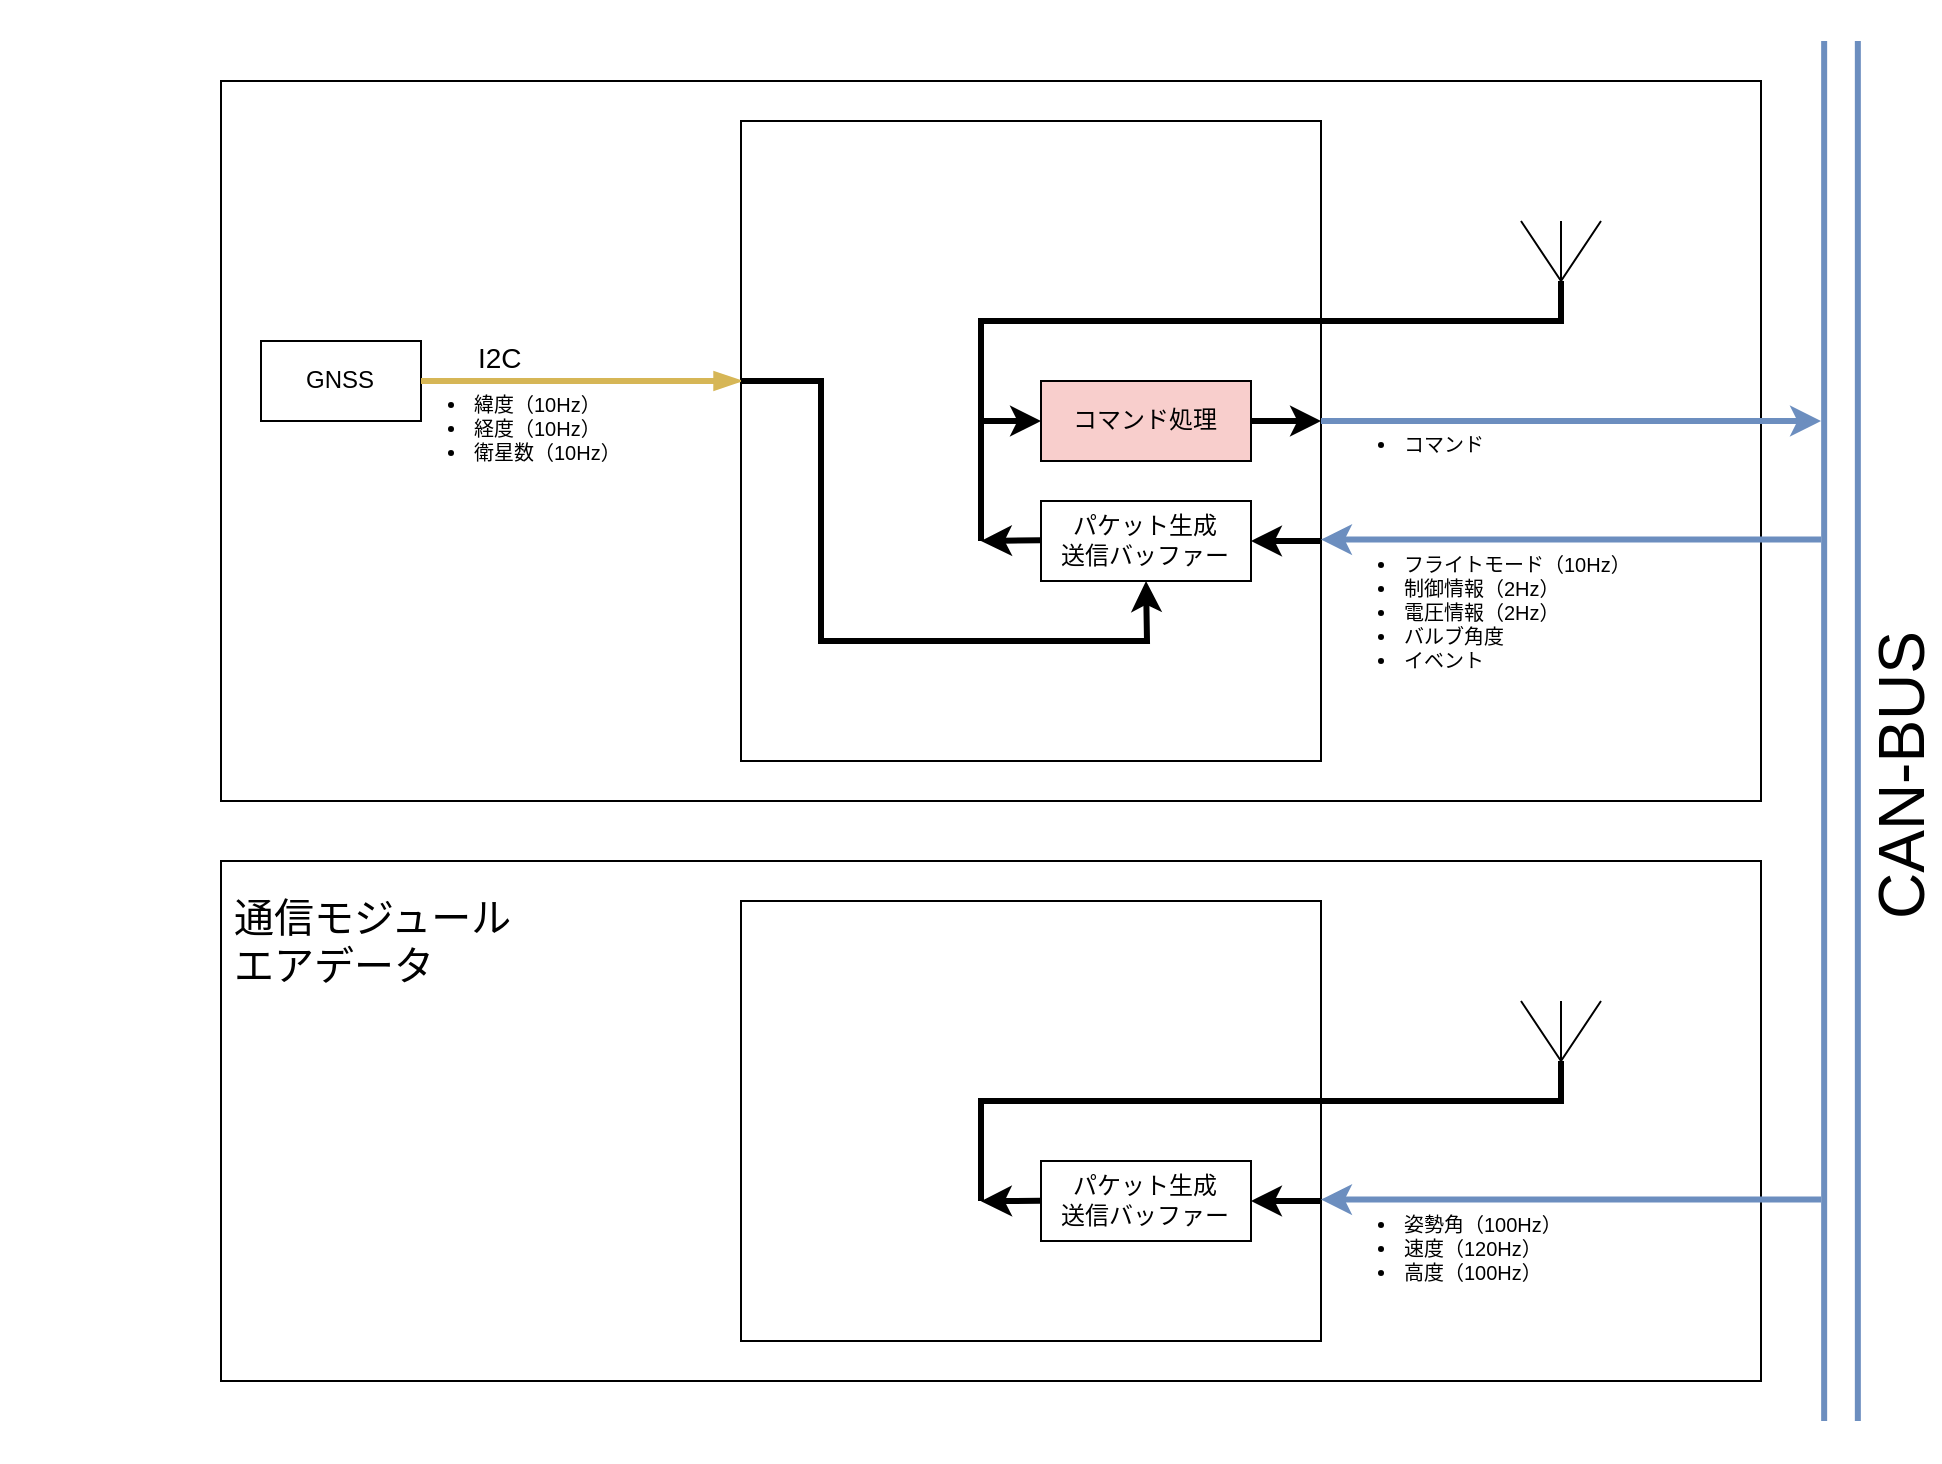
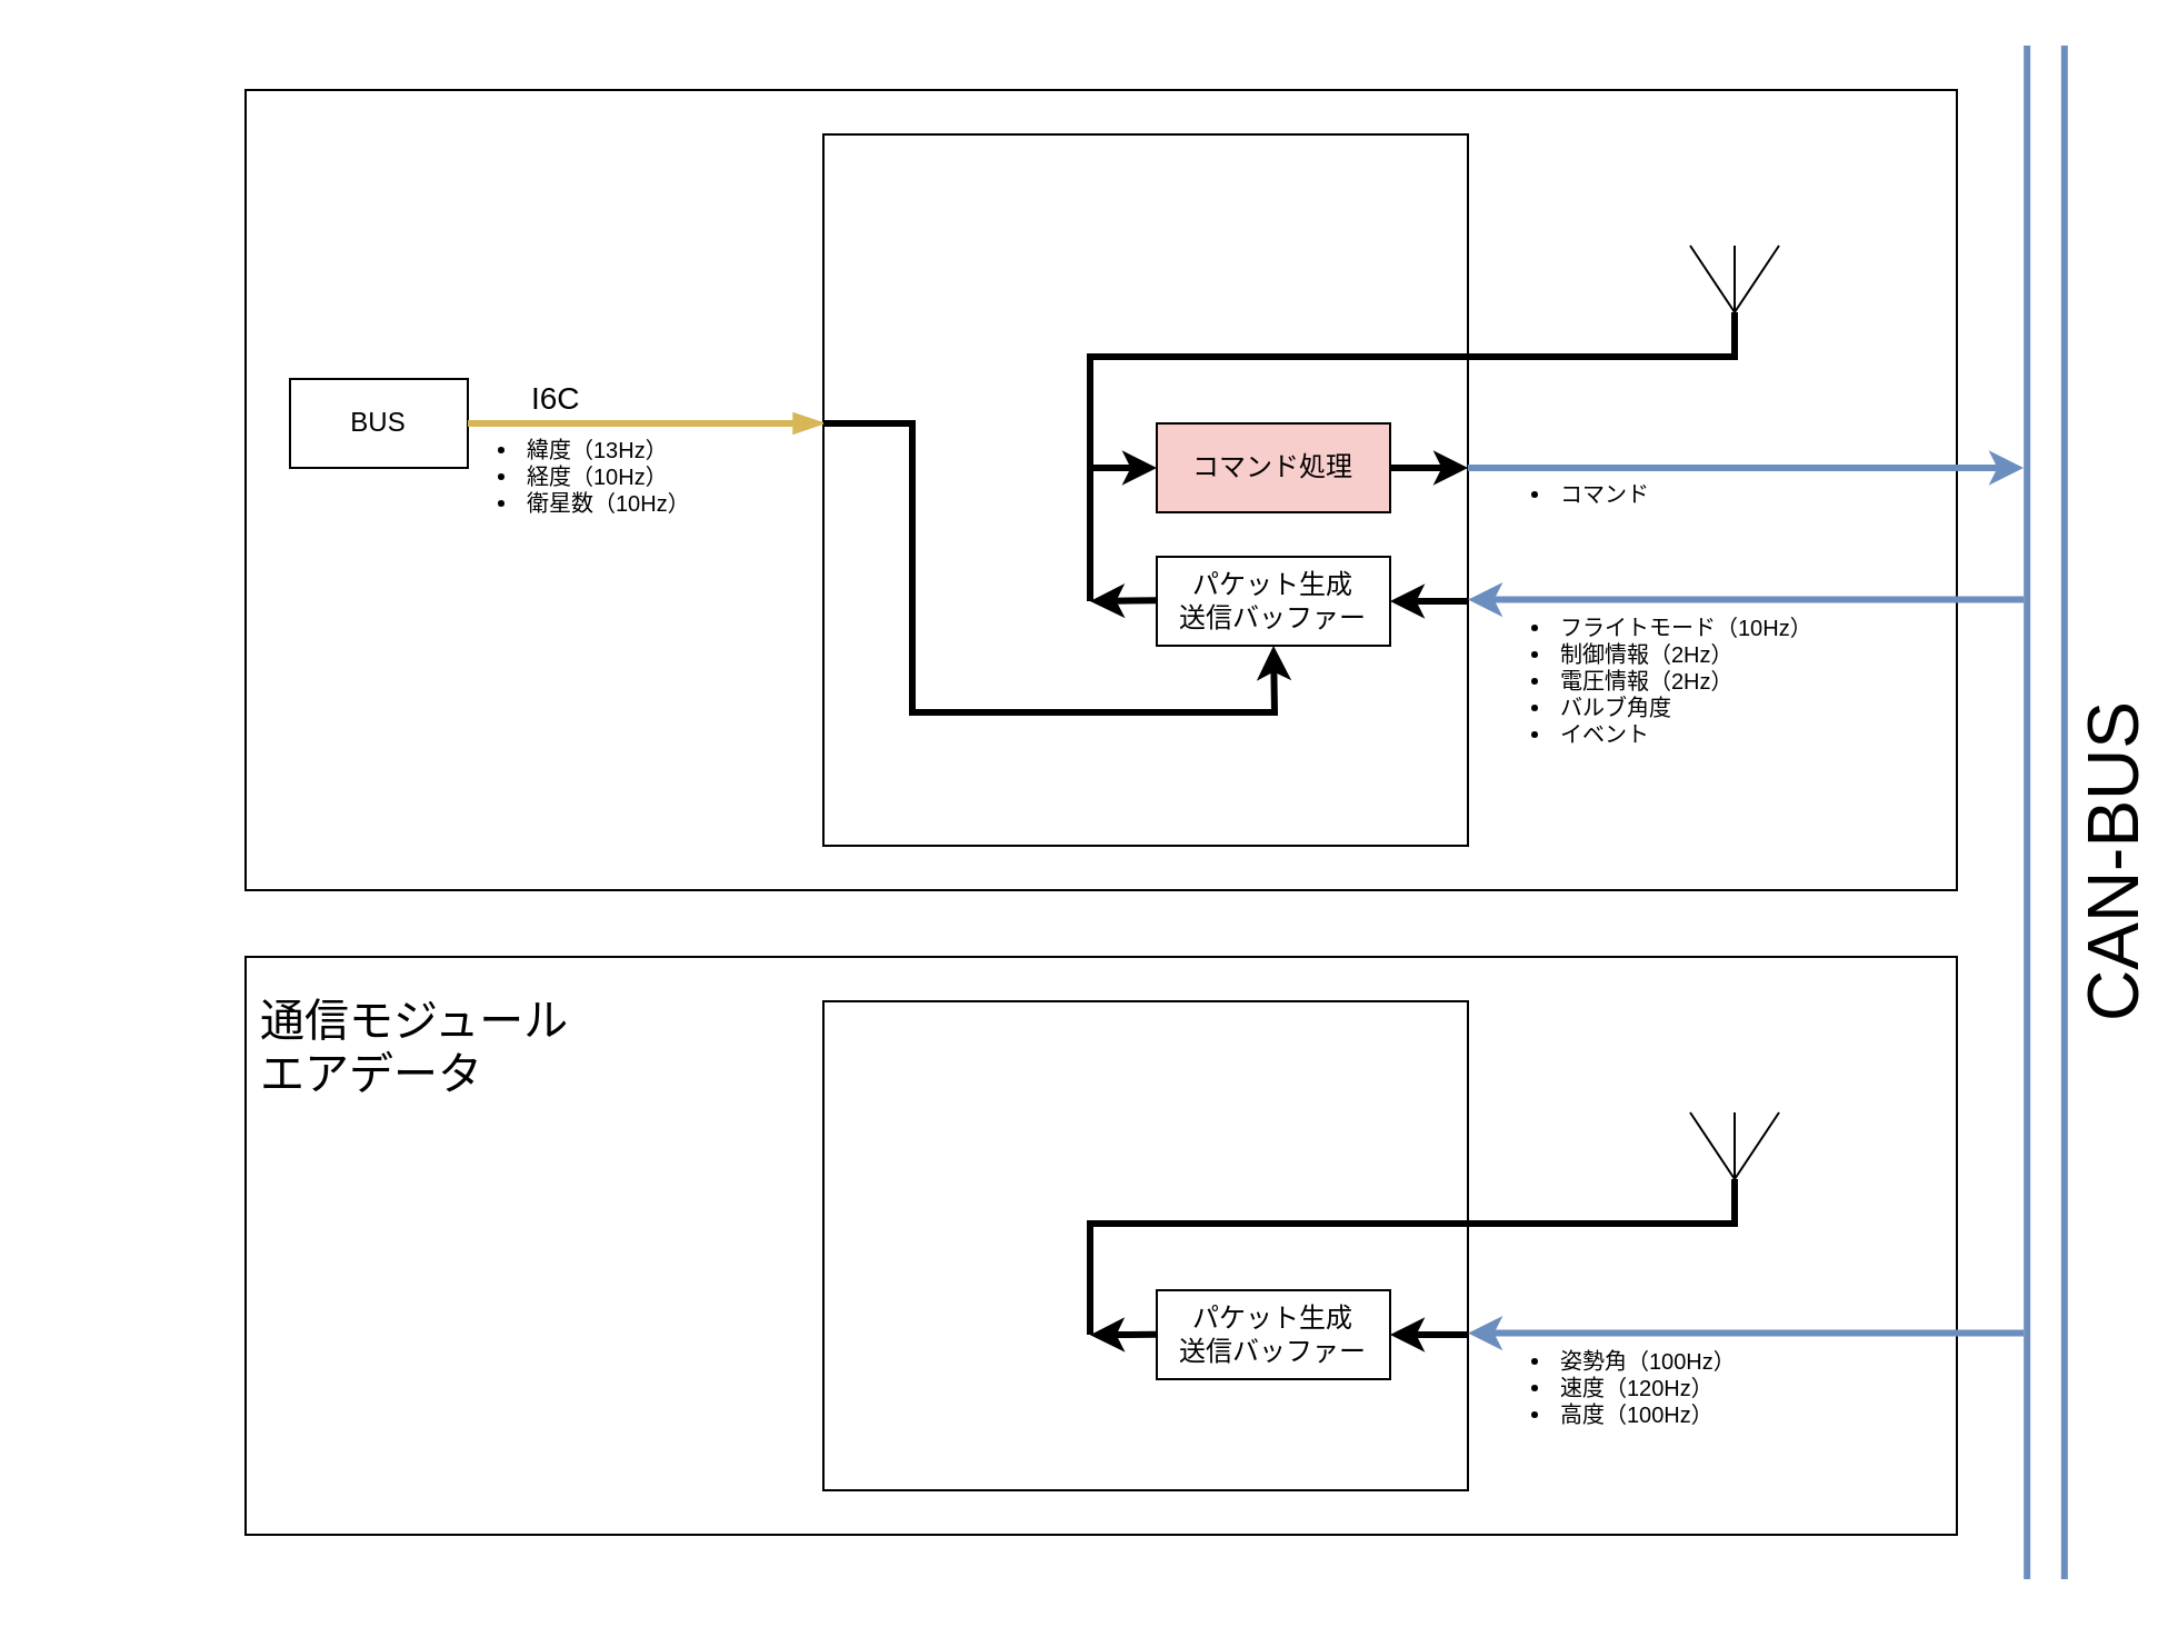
- <mxCell id="7" value="I2C" style="text;html=1;strokeColor=none;fillColor=none;align=left;verticalAlign=bottom;whiteSpace=wrap;rounded=0;fontSize=14;labelPosition=right;verticalLabelPosition=top;" parent="1" vertex="1"><mxGeometry x="62" y="190" width="175" height="20" as="geometry" /></mxCell>
+ <mxCell id="7" value="I6C" style="text;html=1;strokeColor=none;fillColor=none;align=left;verticalAlign=bottom;whiteSpace=wrap;rounded=0;fontSize=14;labelPosition=right;verticalLabelPosition=top;" parent="1" vertex="1"><mxGeometry x="62" y="190" width="175" height="20" as="geometry" /></mxCell>
- <mxCell id="4" value="GNSS" style="rounded=0;whiteSpace=wrap;html=1;" parent="1" vertex="1"><mxGeometry x="130" y="170" width="80" height="40" as="geometry" /></mxCell>
+ <mxCell id="4" value="BUS" style="rounded=0;whiteSpace=wrap;html=1;" parent="1" vertex="1"><mxGeometry x="130" y="170" width="80" height="40" as="geometry" /></mxCell>
- <mxCell id="6" value="&lt;ul style=&quot;font-size: 10px;&quot;&gt;&lt;li style=&quot;font-size: 10px;&quot;&gt;緯度（10Hz）&lt;/li&gt;&lt;li style=&quot;font-size: 10px;&quot;&gt;経度（10Hz）&lt;/li&gt;&lt;li style=&quot;font-size: 10px;&quot;&gt;衛星数（10Hz）&lt;/li&gt;&lt;/ul&gt;" style="text;html=1;strokeColor=none;fillColor=none;align=left;verticalAlign=top;whiteSpace=wrap;rounded=0;fontSize=10;labelPosition=right;verticalLabelPosition=bottom;" parent="1" vertex="1"><mxGeometry x="20" y="160" width="175" height="20" as="geometry" /></mxCell>
+ <mxCell id="6" value="&lt;ul style=&quot;font-size: 10px;&quot;&gt;&lt;li style=&quot;font-size: 10px;&quot;&gt;緯度（13Hz）&lt;/li&gt;&lt;li style=&quot;font-size: 10px;&quot;&gt;経度（10Hz）&lt;/li&gt;&lt;li style=&quot;font-size: 10px;&quot;&gt;衛星数（10Hz）&lt;/li&gt;&lt;/ul&gt;" style="text;html=1;strokeColor=none;fillColor=none;align=left;verticalAlign=top;whiteSpace=wrap;rounded=0;fontSize=10;labelPosition=right;verticalLabelPosition=bottom;" parent="1" vertex="1"><mxGeometry x="20" y="160" width="175" height="20" as="geometry" /></mxCell>
